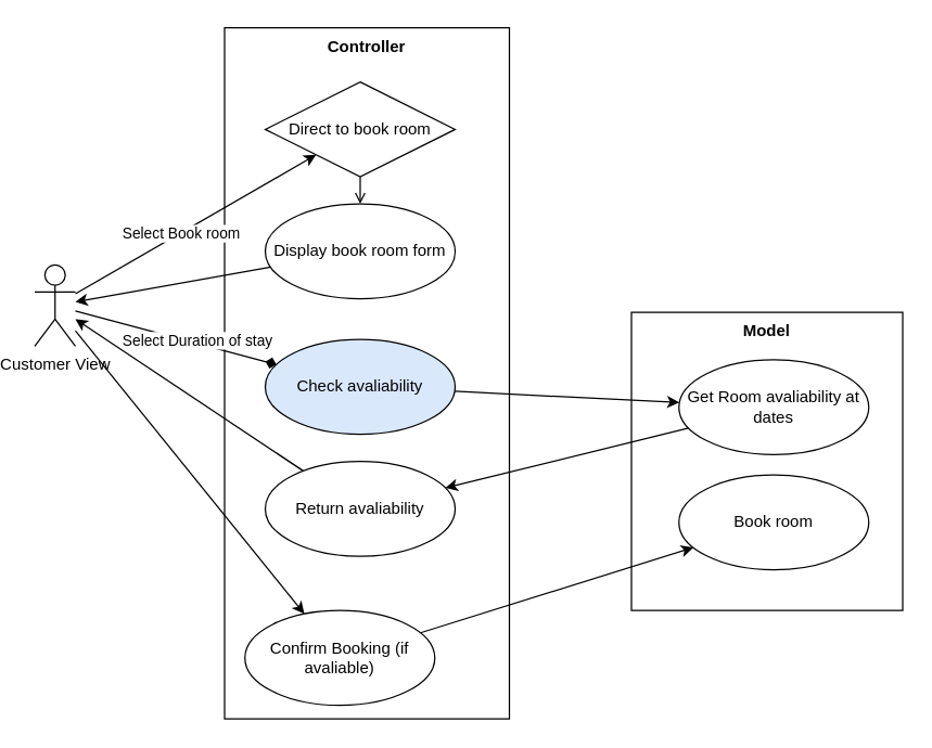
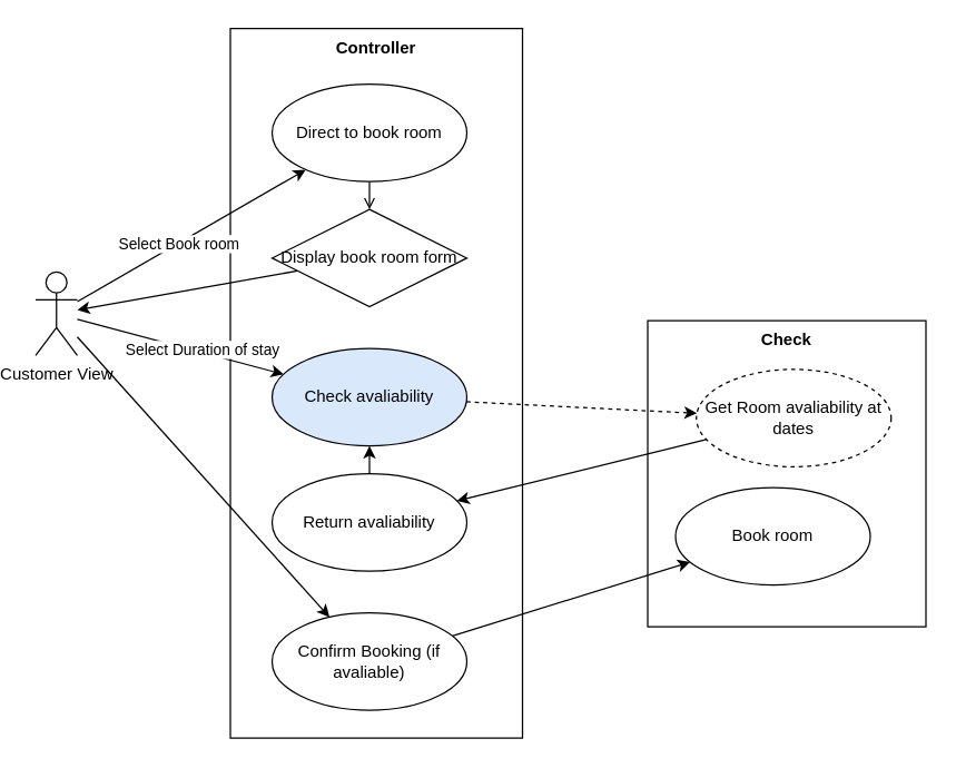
- <mxCell id="11" value="Direct to book room" style="rhombus;whiteSpace=wrap;html=1;" parent="1" vertex="1"><mxGeometry x="190" y="60" width="140" height="70" as="geometry" /></mxCell>
+ <mxCell id="11" value="Direct to book room" style="ellipse;whiteSpace=wrap;html=1;" parent="1" vertex="1"><mxGeometry x="190" y="60" width="140" height="70" as="geometry" /></mxCell>
- <mxCell id="15" value="Display book room form" style="ellipse;whiteSpace=wrap;html=1;" vertex="1" parent="1"><mxGeometry x="190" y="150" width="140" height="70" as="geometry" /></mxCell>
+ <mxCell id="15" value="Display book room form" style="rhombus;whiteSpace=wrap;html=1;" vertex="1" parent="1"><mxGeometry x="190" y="150" width="140" height="70" as="geometry" /></mxCell>
- <mxCell id="9" value="Model" style="shape=rect;html=1;verticalAlign=top;fontStyle=1;whiteSpace=wrap;align=center;" parent="1" vertex="1"><mxGeometry x="460" y="230" width="200" height="220" as="geometry" /></mxCell>
+ <mxCell id="9" value="Check" style="shape=rect;html=1;verticalAlign=top;fontStyle=1;whiteSpace=wrap;align=center;" parent="1" vertex="1"><mxGeometry x="460" y="230" width="200" height="220" as="geometry" /></mxCell>
- <mxCell id="5" style="edgeStyle=none;html=1;endArrow=diamond;" edge="1" parent="1" source="8" target="17"><mxGeometry relative="1" as="geometry"><mxPoint x="120" y="270" as="targetPoint" /></mxGeometry></mxCell>
+ <mxCell id="5" style="edgeStyle=none;html=1;" edge="1" parent="1" source="8" target="17"><mxGeometry relative="1" as="geometry"><mxPoint x="120" y="270" as="targetPoint" /></mxGeometry></mxCell>
- <mxCell id="16" style="edgeStyle=none;html=1;" edge="1" parent="1" source="17" target="13"><mxGeometry relative="1" as="geometry"><mxPoint x="498.484" y="245.904" as="targetPoint" /></mxGeometry></mxCell>
+ <mxCell id="16" style="edgeStyle=none;html=1;dashed=1;" edge="1" parent="1" source="17" target="13"><mxGeometry relative="1" as="geometry"><mxPoint x="498.484" y="245.904" as="targetPoint" /></mxGeometry></mxCell>
- <mxCell id="18" style="edgeStyle=none;html=1;" edge="1" parent="1" source="19" target="8"><mxGeometry relative="1" as="geometry" /></mxCell>
+ <mxCell id="18" style="edgeStyle=none;html=1;" edge="1" parent="1" source="19" target="17"><mxGeometry relative="1" as="geometry" /></mxCell>
- <mxCell id="13" value="Get Room avaliability at dates" style="ellipse;whiteSpace=wrap;html=1;" parent="1" vertex="1"><mxGeometry x="495" y="265" width="140" height="70" as="geometry" /></mxCell>
+ <mxCell id="13" value="Get Room avaliability at dates" style="ellipse;whiteSpace=wrap;html=1;dashed=1;" parent="1" vertex="1"><mxGeometry x="495" y="265" width="140" height="70" as="geometry" /></mxCell>
- <mxCell id="22" value="Book room" style="ellipse;whiteSpace=wrap;html=1;" vertex="1" parent="1"><mxGeometry x="495" y="350" width="140" height="70" as="geometry" /></mxCell>
+ <mxCell id="22" value="Book room" style="ellipse;whiteSpace=wrap;html=1;" vertex="1" parent="1"><mxGeometry x="480" y="350" width="140" height="70" as="geometry" /></mxCell>
- <mxCell id="21" value="Confirm Booking (if avaliable)" style="ellipse;whiteSpace=wrap;html=1;" vertex="1" parent="1"><mxGeometry x="175" y="450" width="140" height="70" as="geometry" /></mxCell>
+ <mxCell id="21" value="Confirm Booking (if avaliable)" style="ellipse;whiteSpace=wrap;html=1;" vertex="1" parent="1"><mxGeometry x="190" y="440" width="140" height="70" as="geometry" /></mxCell>
